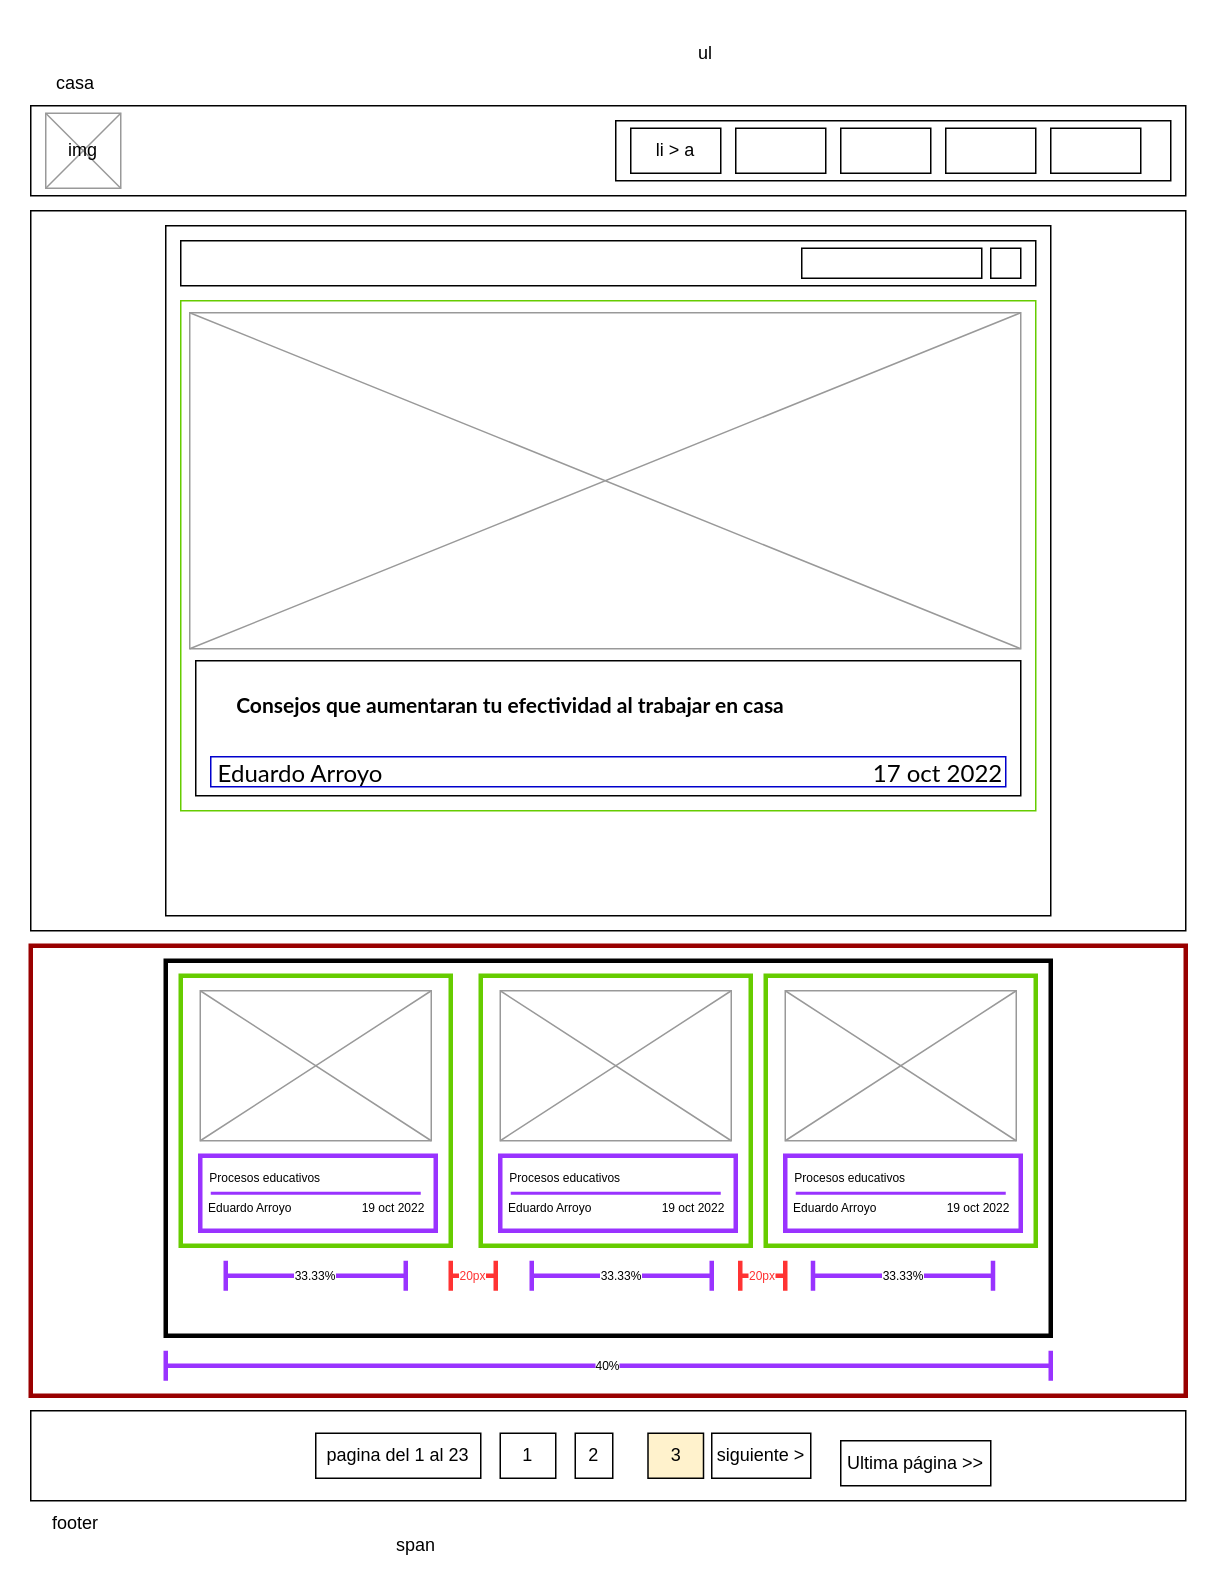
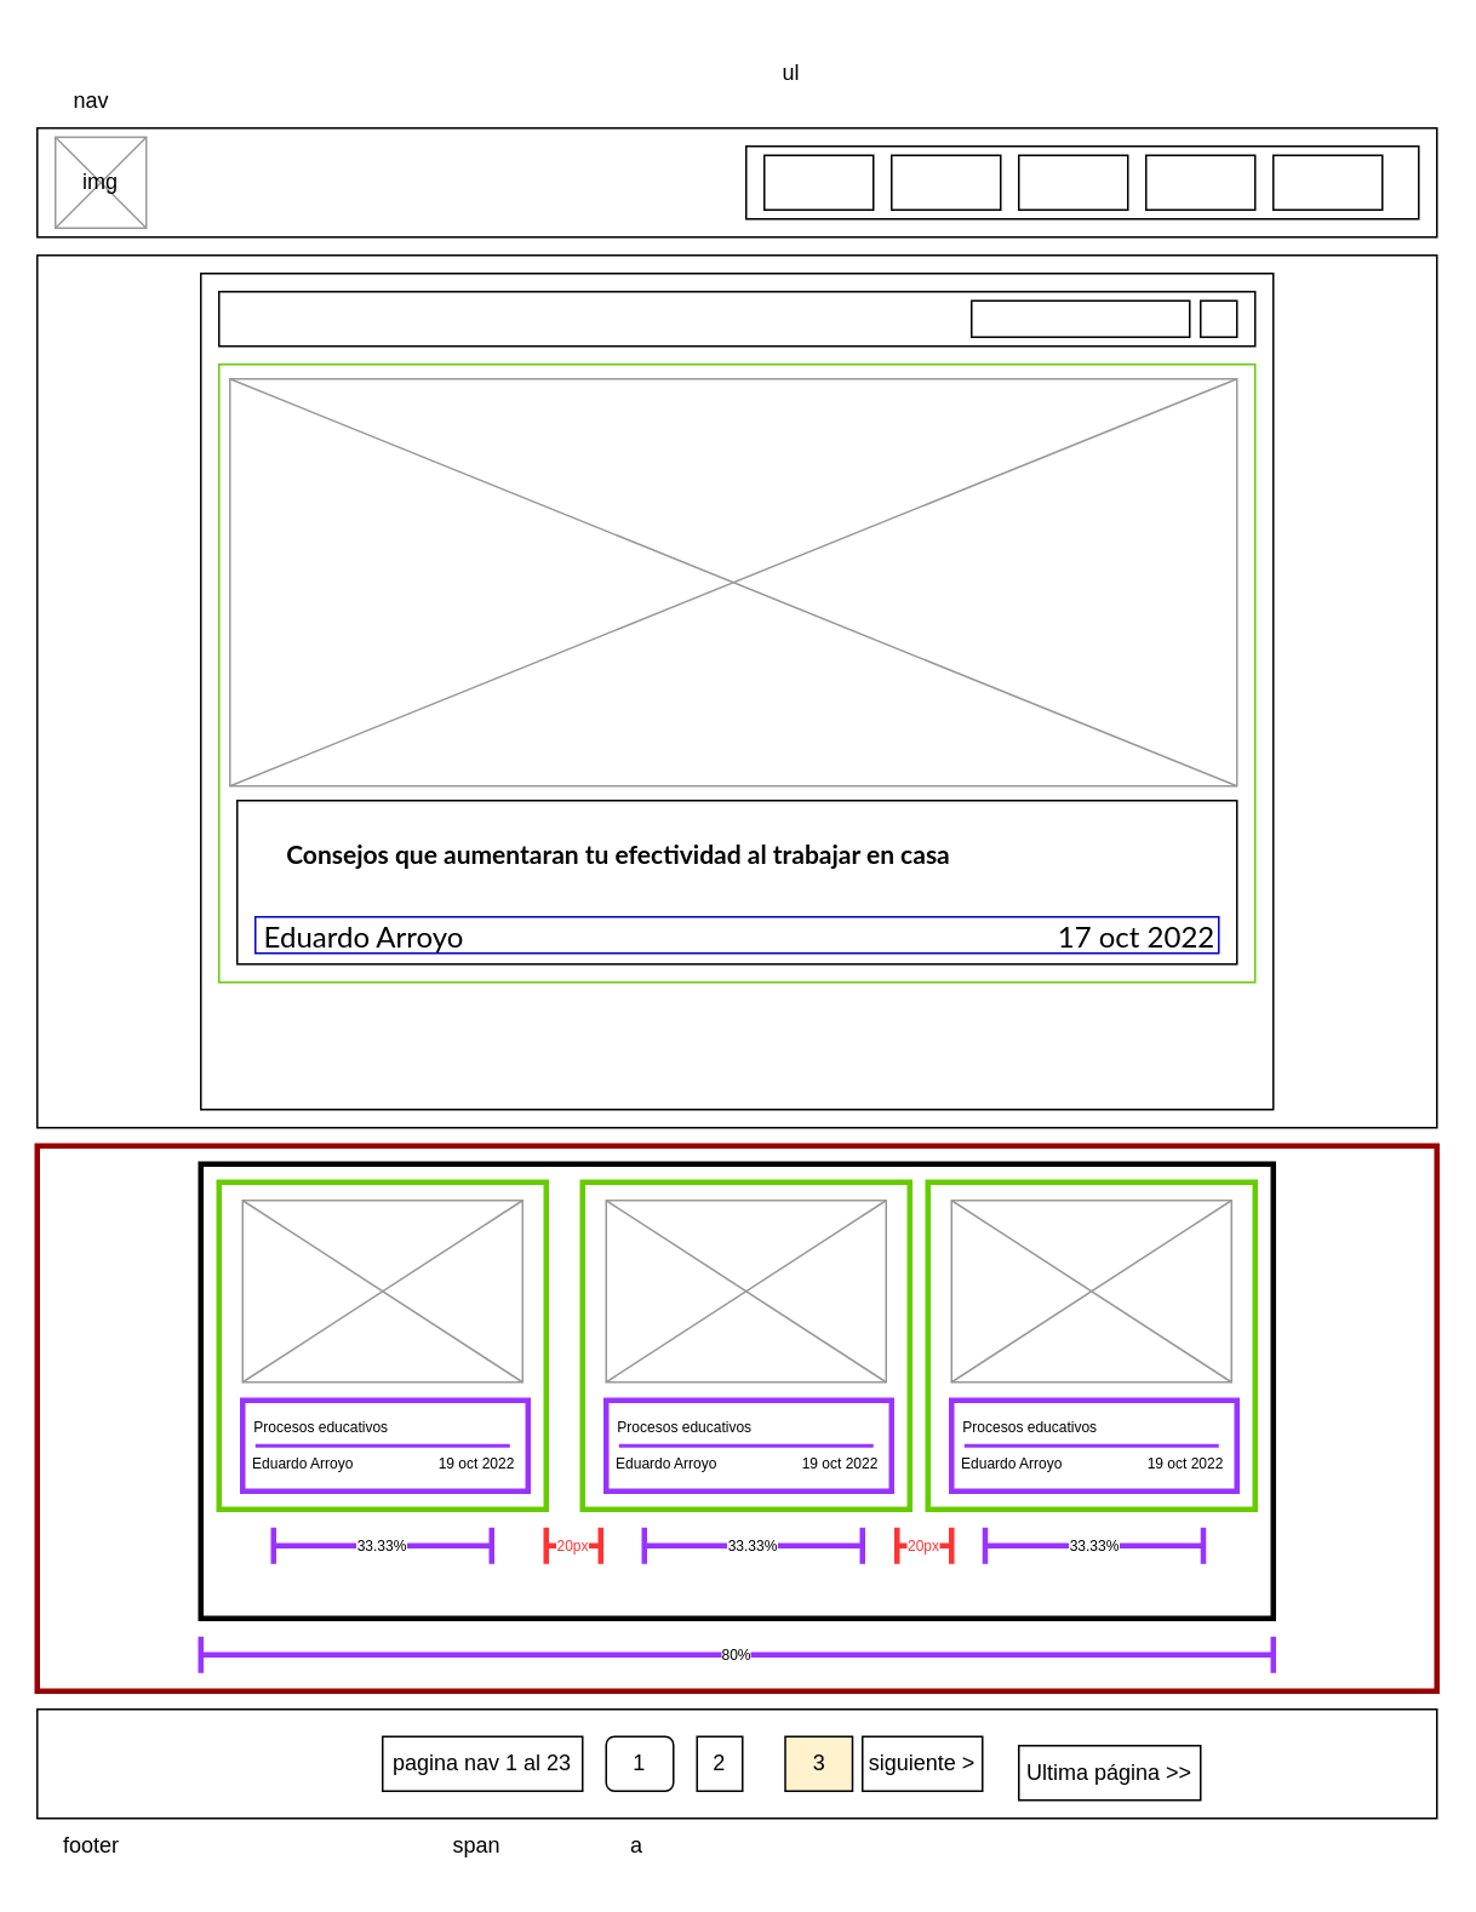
- <mxCell id="12" value="ul" style="text;html=1;strokeColor=none;fillColor=none;align=center;verticalAlign=middle;whiteSpace=wrap;rounded=0;" parent="1" vertex="1"><mxGeometry x="440" width="60" height="30" as="geometry" y="20" /></mxCell>
+ <mxCell id="12" value="ul" style="text;html=1;strokeColor=none;fillColor=none;align=center;verticalAlign=middle;whiteSpace=wrap;rounded=0;" parent="1" vertex="1"><mxGeometry x="405" y="25" width="60" height="30" as="geometry" /></mxCell>
- <mxCell id="3" value="casa" style="text;html=1;strokeColor=none;fillColor=none;align=center;verticalAlign=middle;whiteSpace=wrap;rounded=0;" parent="1" vertex="1"><mxGeometry x="20" y="40" width="60" height="30" as="geometry" /></mxCell>
+ <mxCell id="3" value="nav" style="text;html=1;strokeColor=none;fillColor=none;align=center;verticalAlign=middle;whiteSpace=wrap;rounded=0;" parent="1" vertex="1"><mxGeometry x="20" y="40" width="60" height="30" as="geometry" /></mxCell>
- <mxCell id="13" value="li &amp;gt; a" style="text;html=1;strokeColor=none;fillColor=none;align=center;verticalAlign=middle;whiteSpace=wrap;rounded=0;" parent="1" vertex="1"><mxGeometry x="420" y="85" width="60" height="30" as="geometry" /></mxCell>
- <mxCell id="51" value="40%" style="shape=crossbar;whiteSpace=wrap;html=1;rounded=1;labelBackgroundColor=default;strokeColor=#9933FF;strokeWidth=3;fontSize=8;fillColor=none;" parent="1" vertex="1"><mxGeometry x="110" y="900" width="590" height="20" as="geometry" /></mxCell>
+ <mxCell id="51" value="80%" style="shape=crossbar;whiteSpace=wrap;html=1;rounded=1;labelBackgroundColor=default;strokeColor=#9933FF;strokeWidth=3;fontSize=8;fillColor=none;" parent="1" vertex="1"><mxGeometry x="110" y="900" width="590" height="20" as="geometry" /></mxCell>
- <mxCell id="58" value="pagina del 1 al 23" style="rounded=0;whiteSpace=wrap;html=1;" vertex="1" parent="1"><mxGeometry x="210" y="955" width="110" height="30" as="geometry" /></mxCell>
+ <mxCell id="58" value="pagina nav 1 al 23" style="rounded=0;whiteSpace=wrap;html=1;" vertex="1" parent="1"><mxGeometry x="210" y="955" width="110" height="30" as="geometry" /></mxCell>
- <mxCell id="60" value="1" style="rounded=0;whiteSpace=wrap;html=1;" vertex="1" parent="1"><mxGeometry x="333" y="955" width="37" height="30" as="geometry" /></mxCell>
+ <mxCell id="60" value="1" style="whiteSpace=wrap;html=1;rounded=1;" vertex="1" parent="1"><mxGeometry x="333" y="955" width="37" height="30" as="geometry" /></mxCell>
+ <mxCell id="65" value="a" style="text;html=1;strokeColor=none;fillColor=none;align=center;verticalAlign=middle;whiteSpace=wrap;rounded=0;" vertex="1" parent="1"><mxGeometry x="320" y="1000" width="60" height="30" as="geometry" /></mxCell>
- <mxCell id="59" value="span" style="text;html=1;strokeColor=none;fillColor=none;align=center;verticalAlign=middle;whiteSpace=wrap;rounded=0;" vertex="1" parent="1"><mxGeometry x="247" y="1015" width="60" height="30" as="geometry" /></mxCell>
+ <mxCell id="59" value="span" style="text;html=1;strokeColor=none;fillColor=none;align=center;verticalAlign=middle;whiteSpace=wrap;rounded=0;" vertex="1" parent="1"><mxGeometry x="232" y="1000" width="60" height="30" as="geometry" /></mxCell>
